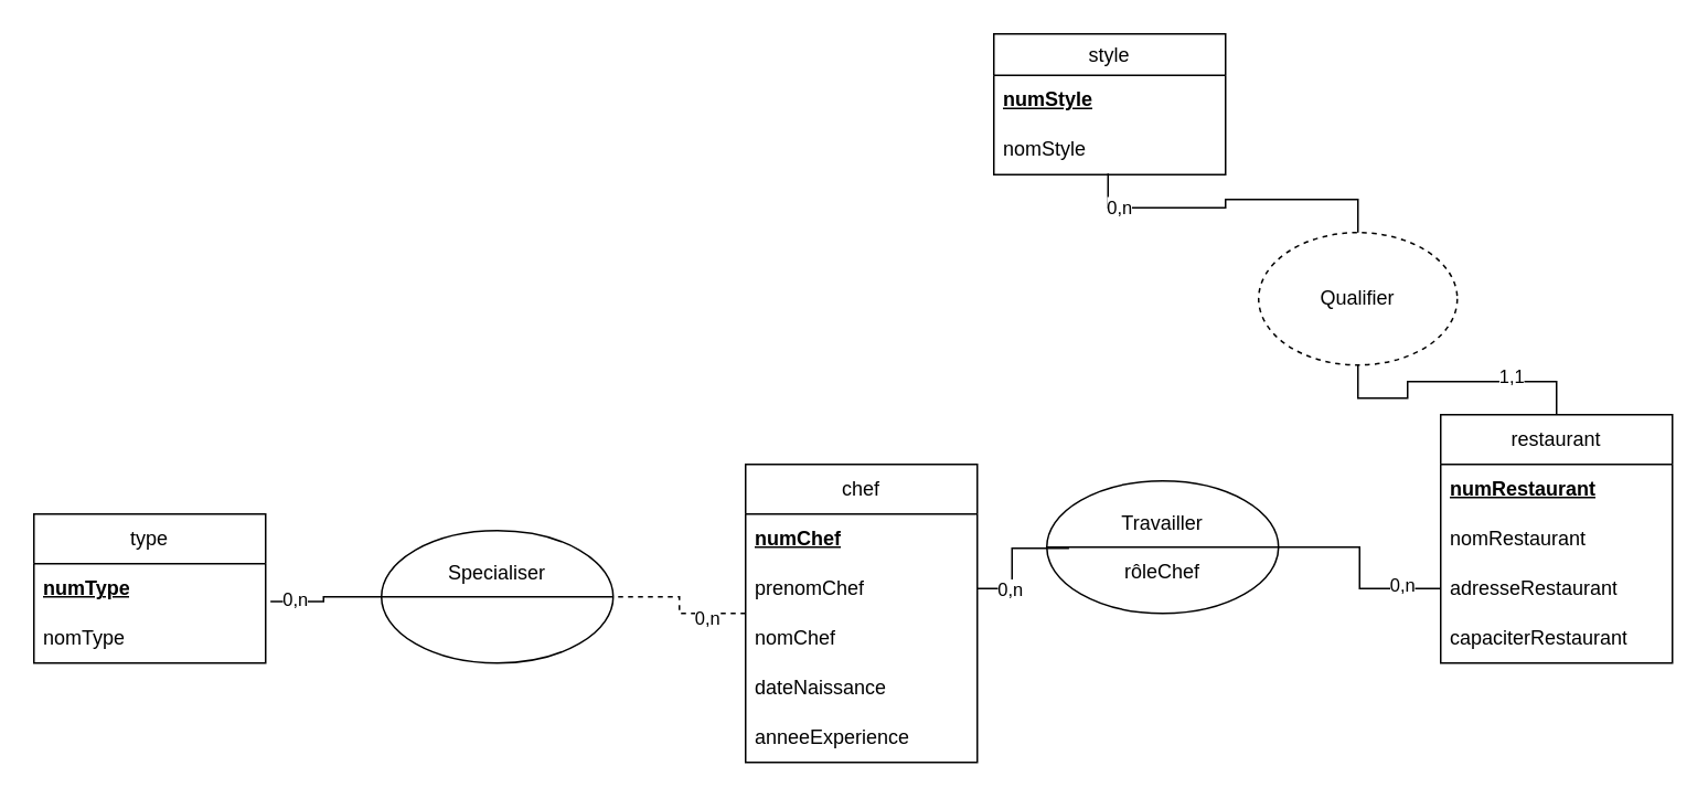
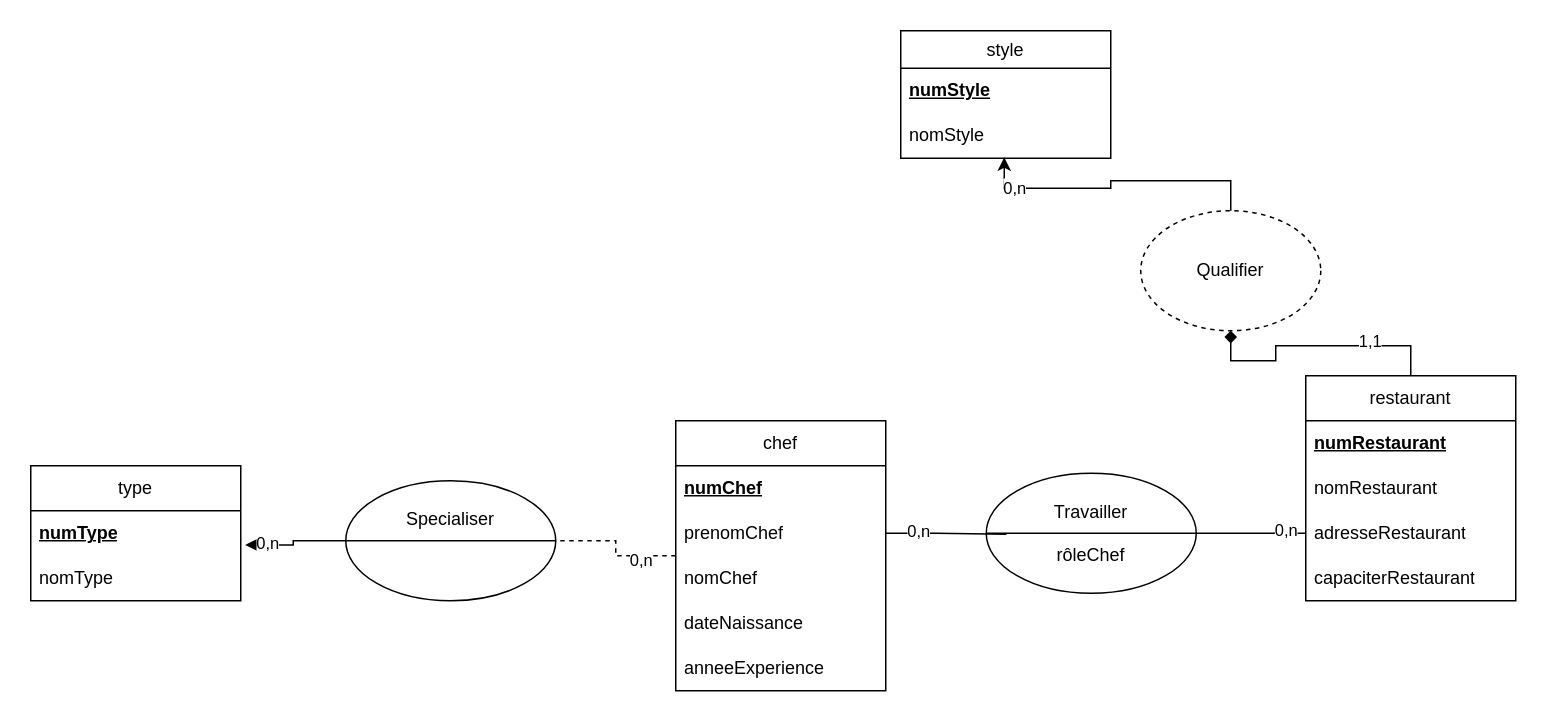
- <mxCell id="27" style="edgeStyle=orthogonalEdgeStyle;rounded=0;orthogonalLoop=1;jettySize=auto;html=1;entryX=0.493;entryY=0.98;entryDx=0;entryDy=0;entryPerimeter=0;endArrow=none;startFill=0;" edge="1" parent="1" source="26" target="25"><mxGeometry relative="1" as="geometry" /></mxCell>
+ <mxCell id="27" style="edgeStyle=orthogonalEdgeStyle;rounded=0;orthogonalLoop=1;jettySize=auto;html=1;entryX=0.493;entryY=0.98;entryDx=0;entryDy=0;entryPerimeter=0;endArrow=classic;startFill=0;" edge="1" parent="1" source="26" target="25"><mxGeometry relative="1" as="geometry" /></mxCell>
- <mxCell id="16" style="edgeStyle=orthogonalEdgeStyle;rounded=0;orthogonalLoop=1;jettySize=auto;html=1;entryX=0.5;entryY=1;entryDx=0;entryDy=0;endArrow=none;startFill=0;" edge="1" parent="1" source="18" target="26"><mxGeometry relative="1" as="geometry" /></mxCell>
+ <mxCell id="16" style="edgeStyle=orthogonalEdgeStyle;rounded=0;orthogonalLoop=1;jettySize=auto;html=1;entryX=0.5;entryY=1;entryDx=0;entryDy=0;endArrow=diamond;startFill=0;" edge="1" parent="1" source="18" target="26"><mxGeometry relative="1" as="geometry" /></mxCell>
- <mxCell id="31" value="&lt;div&gt;Travailler&lt;/div&gt;&lt;div&gt;&lt;br&gt;&lt;/div&gt;&lt;div&gt;rôleChef&lt;/div&gt;" style="shape=lineEllipse;perimeter=ellipsePerimeter;whiteSpace=wrap;html=1;backgroundOutline=1;" vertex="1" parent="1"><mxGeometry x="632" y="290" width="140" height="80" as="geometry" /></mxCell>
+ <mxCell id="31" value="&lt;div&gt;Travailler&lt;/div&gt;&lt;div&gt;&lt;br&gt;&lt;/div&gt;&lt;div&gt;rôleChef&lt;/div&gt;" style="shape=lineEllipse;perimeter=ellipsePerimeter;whiteSpace=wrap;html=1;backgroundOutline=1;" vertex="1" parent="1"><mxGeometry x="657" y="315" width="140" height="80" as="geometry" /></mxCell>
- <mxCell id="14" style="edgeStyle=orthogonalEdgeStyle;rounded=0;orthogonalLoop=1;jettySize=auto;html=1;entryX=1.021;entryY=0.76;entryDx=0;entryDy=0;entryPerimeter=0;endArrow=none;startFill=0;" edge="1" parent="1" source="13" target="11"><mxGeometry relative="1" as="geometry" /></mxCell>
+ <mxCell id="14" style="edgeStyle=orthogonalEdgeStyle;rounded=0;orthogonalLoop=1;jettySize=auto;html=1;entryX=1.021;entryY=0.76;entryDx=0;entryDy=0;entryPerimeter=0;endArrow=block;startFill=0;" edge="1" parent="1" source="13" target="11"><mxGeometry relative="1" as="geometry" /></mxCell>
